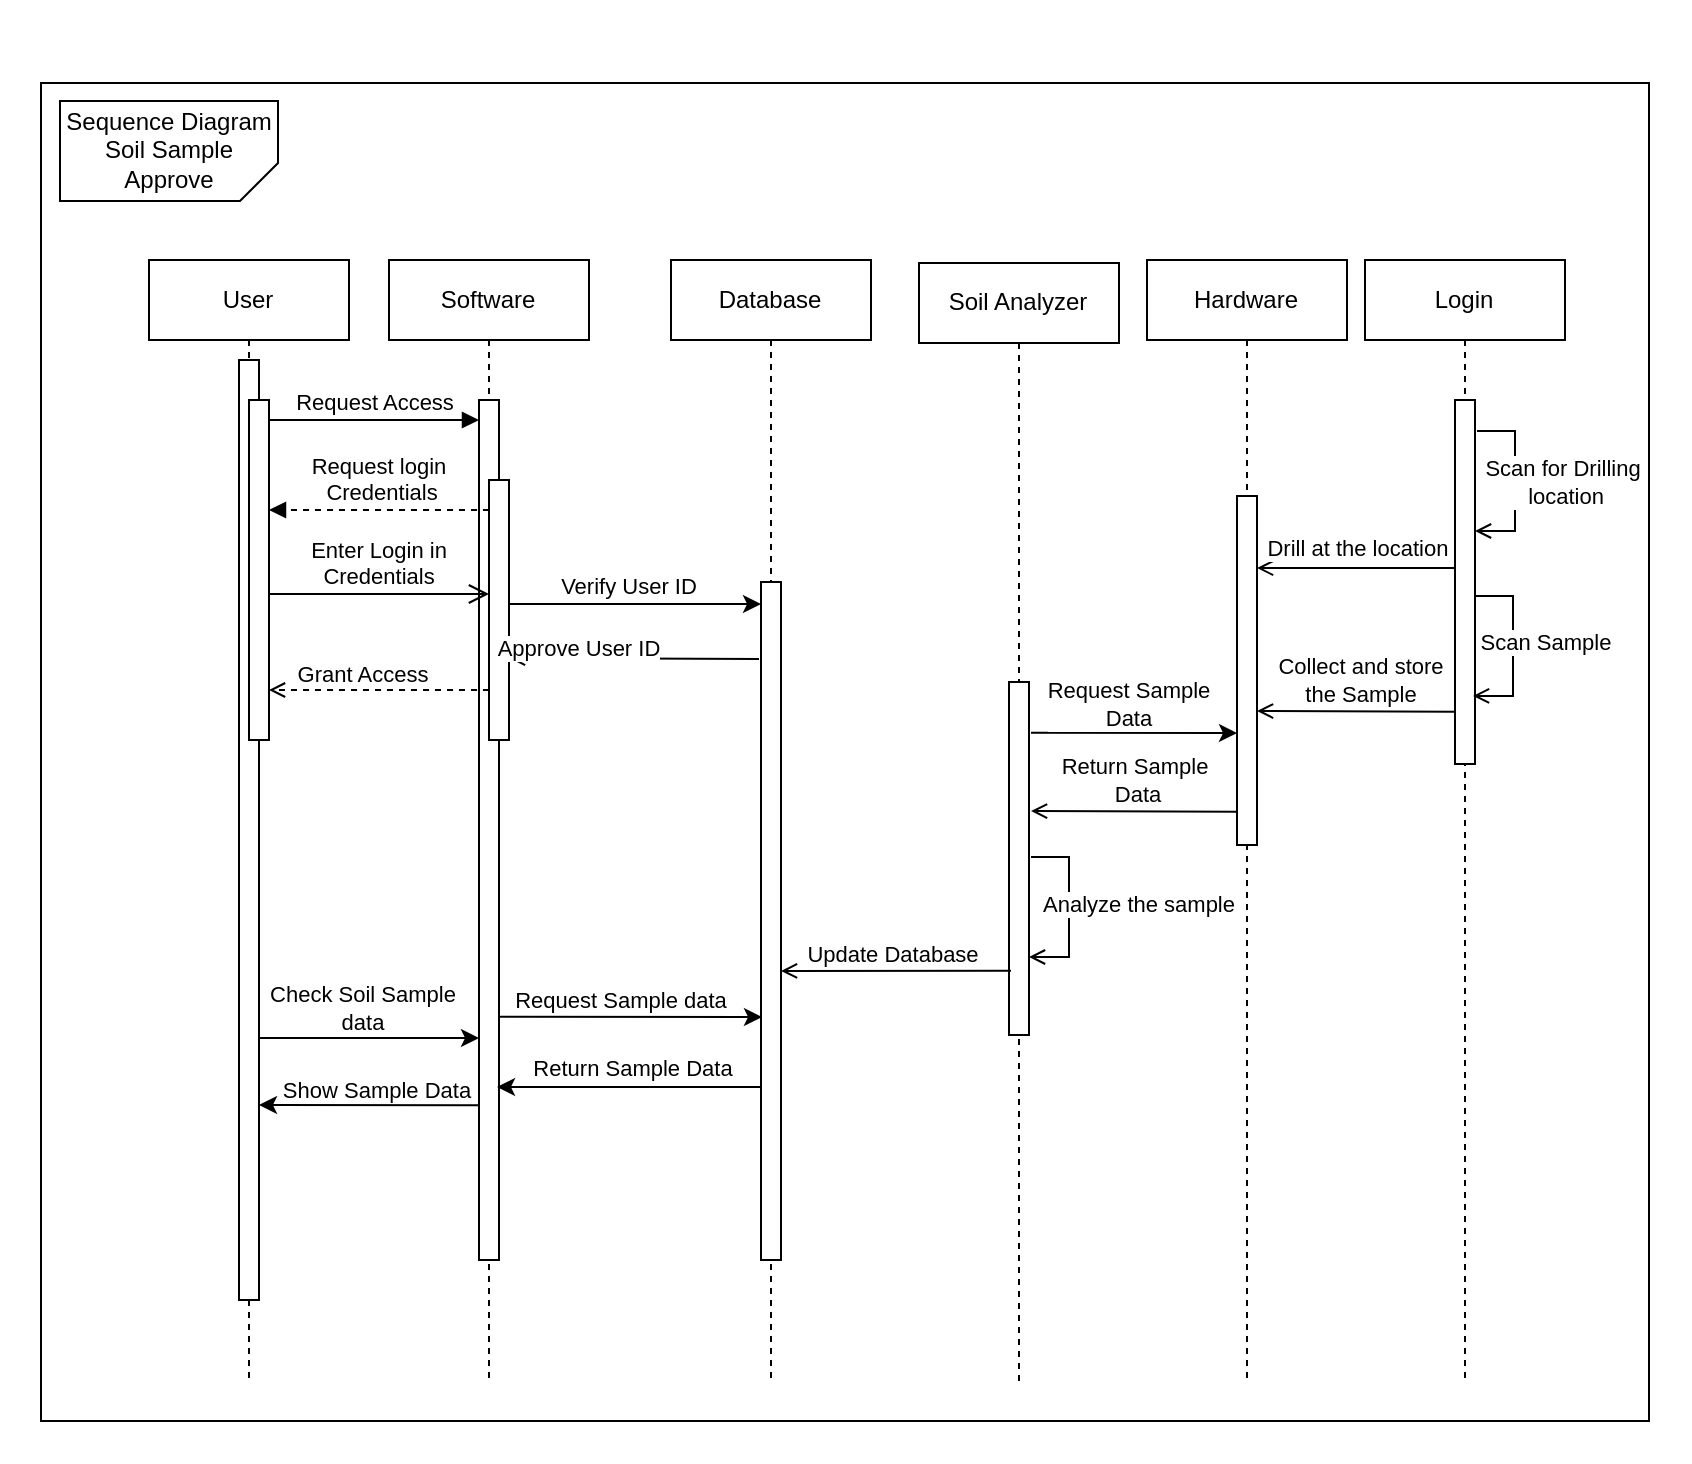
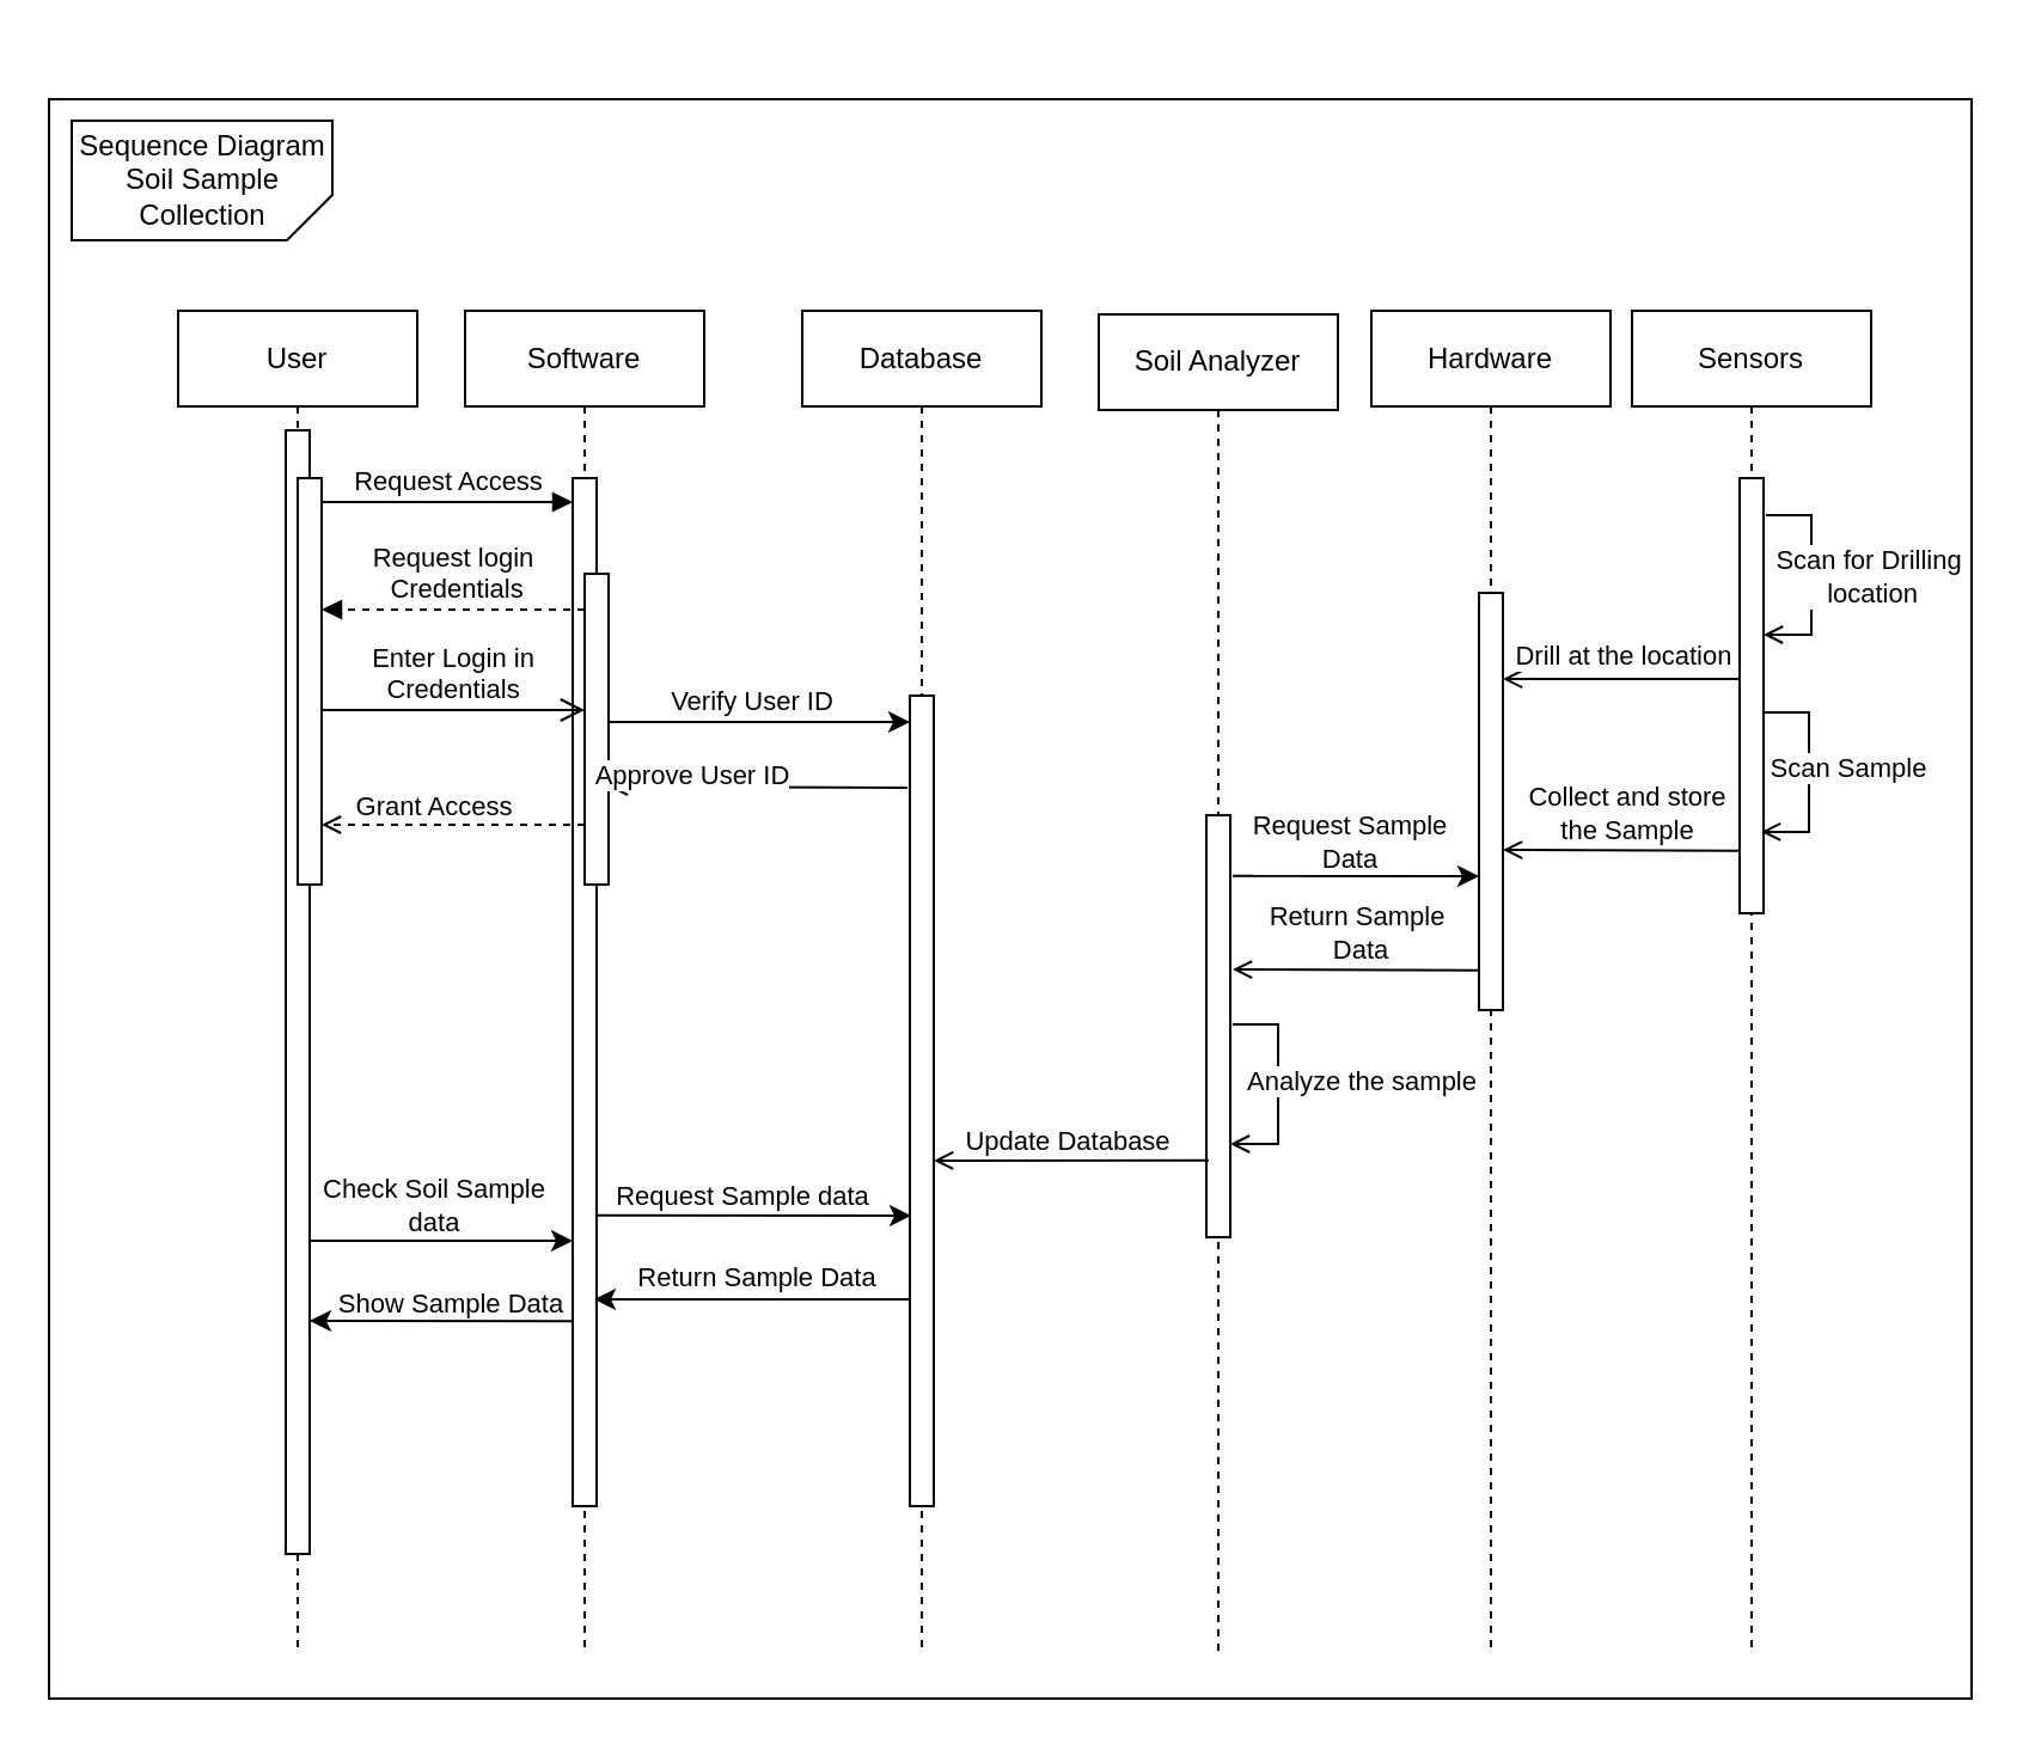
- <mxCell id="30" value="Sequence Diagram&lt;br&gt;Soil Sample &lt;br&gt;Approve" style="text;html=1;align=center;verticalAlign=middle;resizable=0;points=[];autosize=1;strokeColor=none;fillColor=none;" vertex="1" parent="1"><mxGeometry x="23.5" y="47.5" width="121" height="55" as="geometry" /></mxCell>
+ <mxCell id="30" value="Sequence Diagram&lt;br&gt;Soil Sample &lt;br&gt;Collection" style="text;html=1;align=center;verticalAlign=middle;resizable=0;points=[];autosize=1;strokeColor=none;fillColor=none;" vertex="1" parent="1"><mxGeometry x="23.5" y="47.5" width="121" height="55" as="geometry" /></mxCell>
- <mxCell id="13" value="Login" style="shape=umlLifeline;perimeter=lifelinePerimeter;whiteSpace=wrap;html=1;container=0;dropTarget=0;collapsible=0;recursiveResize=0;outlineConnect=0;portConstraint=eastwest;newEdgeStyle={&quot;edgeStyle&quot;:&quot;elbowEdgeStyle&quot;,&quot;elbow&quot;:&quot;vertical&quot;,&quot;curved&quot;:0,&quot;rounded&quot;:0};" vertex="1" parent="1"><mxGeometry x="682" y="129.5" width="100" height="560" as="geometry" /></mxCell>
+ <mxCell id="13" value="Sensors" style="shape=umlLifeline;perimeter=lifelinePerimeter;whiteSpace=wrap;html=1;container=0;dropTarget=0;collapsible=0;recursiveResize=0;outlineConnect=0;portConstraint=eastwest;newEdgeStyle={&quot;edgeStyle&quot;:&quot;elbowEdgeStyle&quot;,&quot;elbow&quot;:&quot;vertical&quot;,&quot;curved&quot;:0,&quot;rounded&quot;:0};" vertex="1" parent="1"><mxGeometry x="682" y="129.5" width="100" height="560" as="geometry" /></mxCell>
